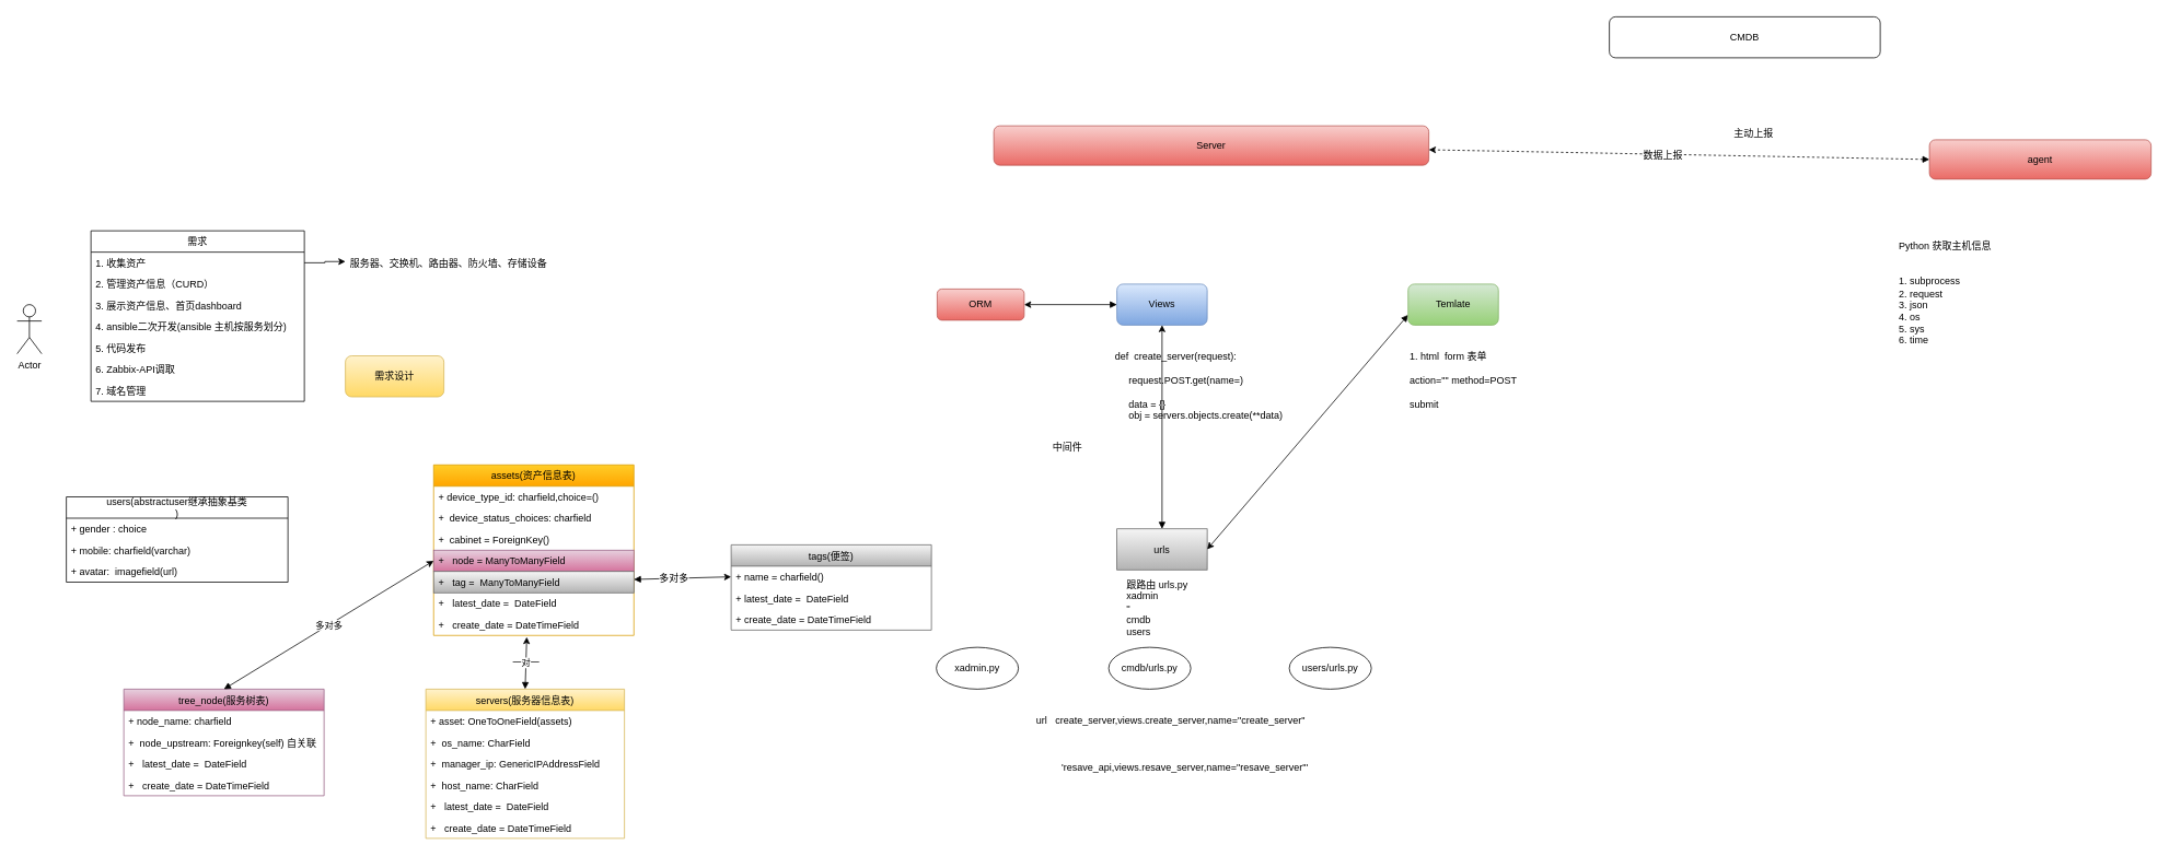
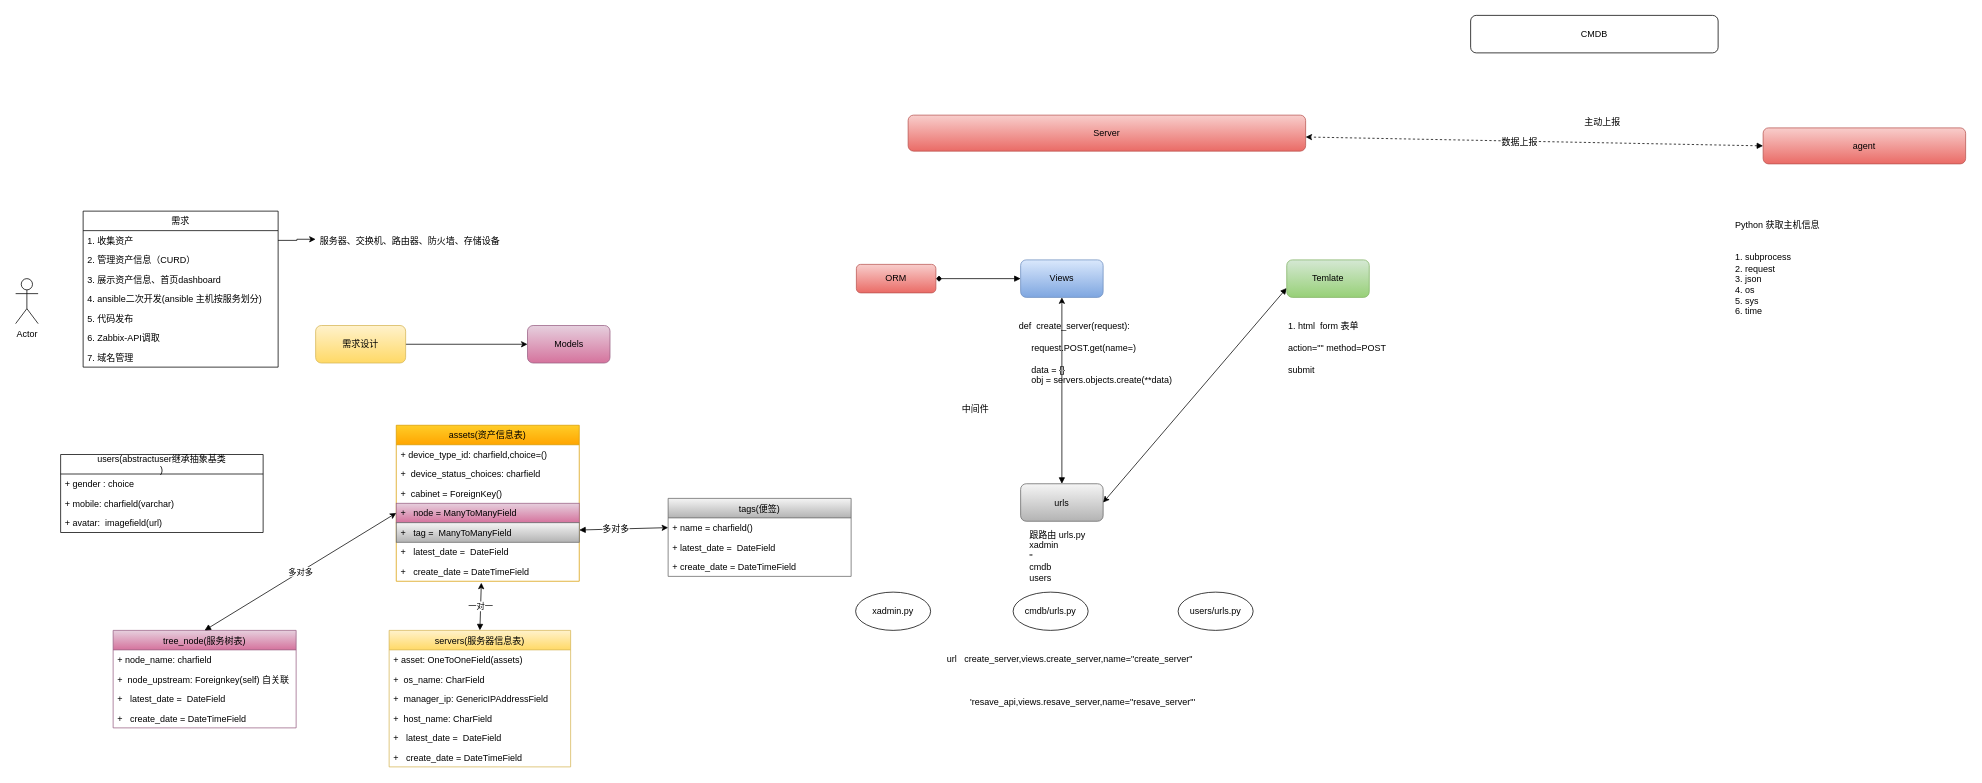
- <mxCell id="9" style="edgeStyle=none;rounded=0;orthogonalLoop=1;jettySize=auto;html=1;exitX=0;exitY=0.5;exitDx=0;exitDy=0;entryX=1;entryY=0.5;entryDx=0;entryDy=0;startArrow=block;" edge="1" parent="1" source="10" target="63"><mxGeometry relative="1" as="geometry" /></mxCell>
+ <mxCell id="9" style="edgeStyle=none;rounded=0;orthogonalLoop=1;jettySize=auto;html=1;exitX=0;exitY=0.5;exitDx=0;exitDy=0;entryX=1;entryY=0.5;entryDx=0;entryDy=0;startArrow=block;endArrow=diamond;" edge="1" parent="1" source="10" target="63"><mxGeometry relative="1" as="geometry" /></mxCell>
+ <mxCell id="5" style="edgeStyle=orthogonalEdgeStyle;rounded=0;orthogonalLoop=1;jettySize=auto;html=1;exitX=1;exitY=0.5;exitDx=0;exitDy=0;entryX=0;entryY=0.5;entryDx=0;entryDy=0;" parent="1" source="6" target="4" edge="1"><mxGeometry relative="1" as="geometry" /></mxCell>
+ <mxCell id="4" value="Models" style="rounded=1;whiteSpace=wrap;html=1;gradientColor=#d5739d;fillColor=#e6d0de;strokeColor=#996185;" parent="1" vertex="1"><mxGeometry x="702.5" y="433.5" width="110" height="50" as="geometry" /></mxCell>
- <mxCell id="8" value="urls" style="whiteSpace=wrap;html=1;gradientColor=#b3b3b3;fillColor=#f5f5f5;strokeColor=#666666;rounded=0;" parent="1" vertex="1"><mxGeometry x="1360" y="644.5" width="110" height="50" as="geometry" /></mxCell>
+ <mxCell id="8" value="urls" style="rounded=1;whiteSpace=wrap;html=1;gradientColor=#b3b3b3;fillColor=#f5f5f5;strokeColor=#666666;" parent="1" vertex="1"><mxGeometry x="1360" y="644.5" width="110" height="50" as="geometry" /></mxCell>
